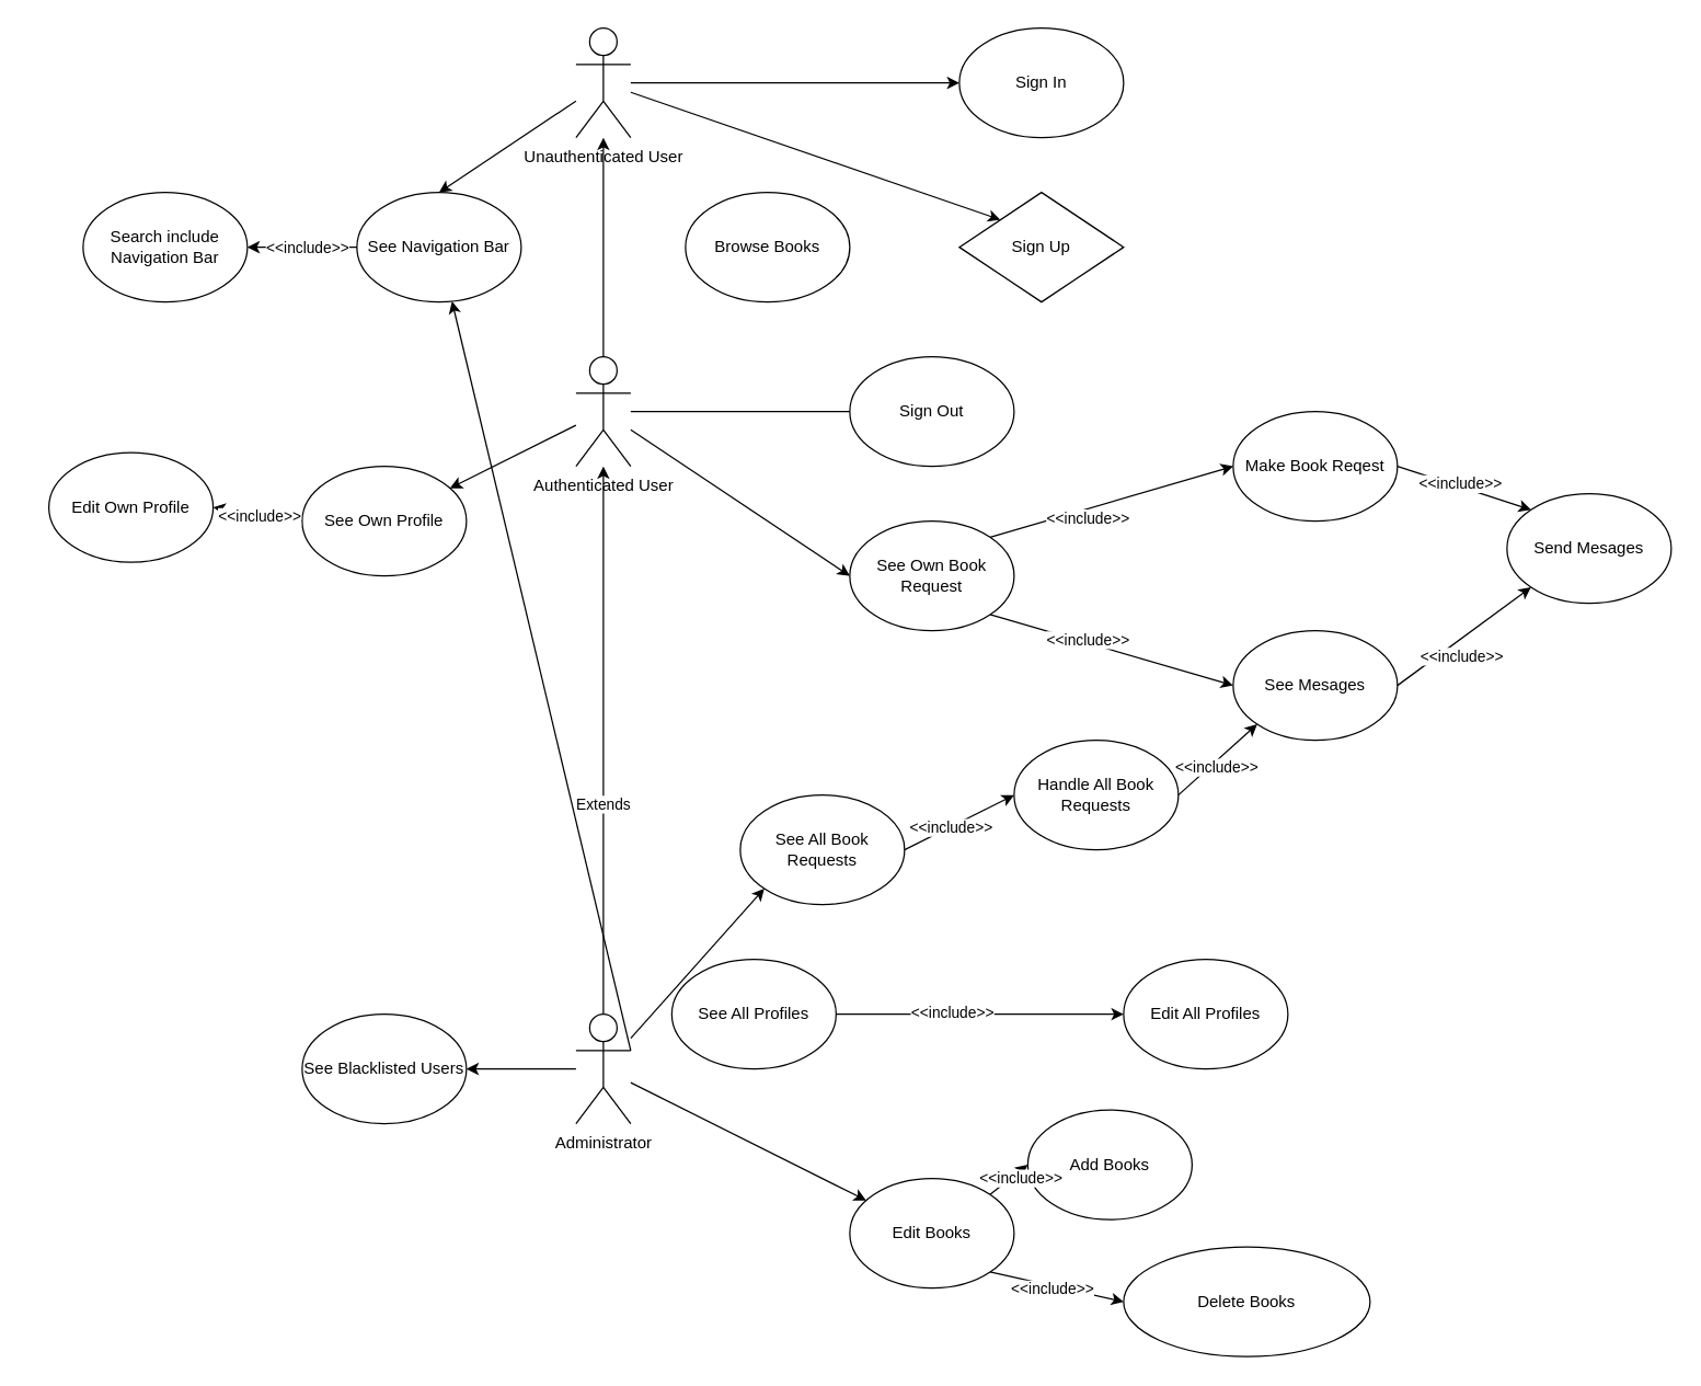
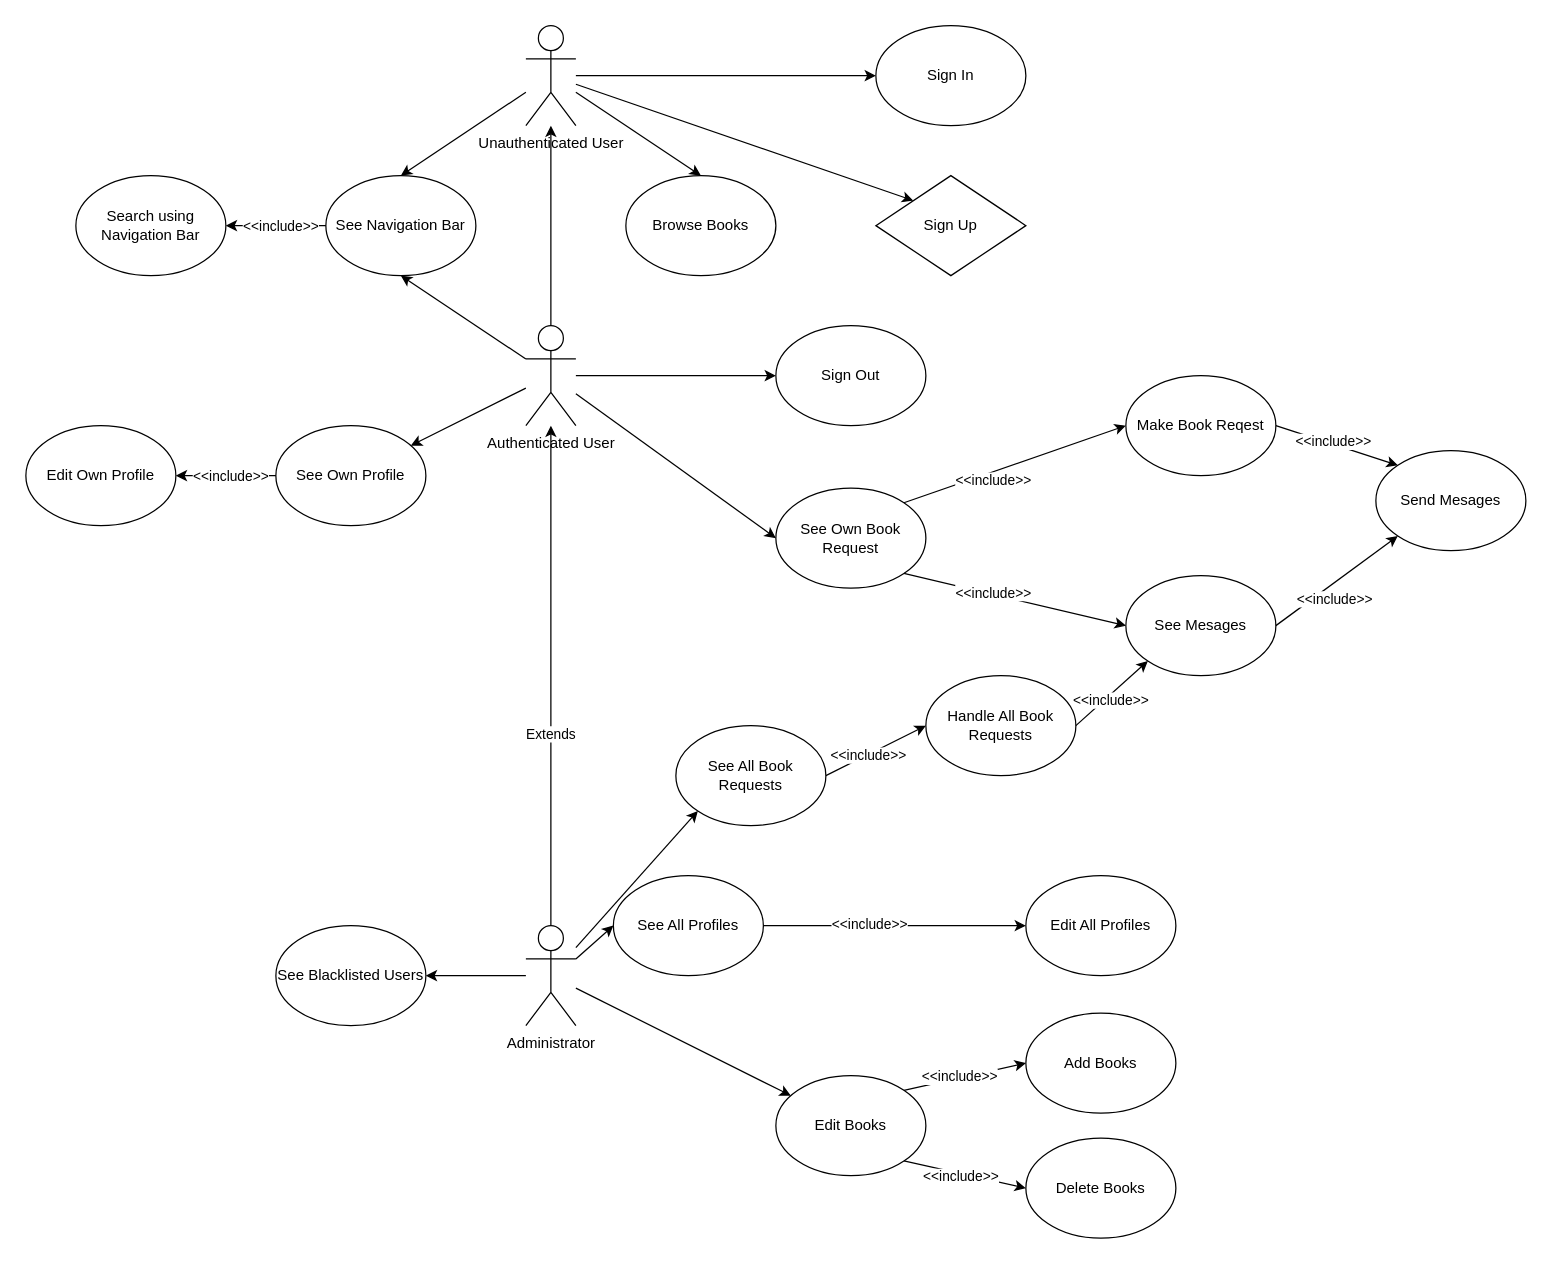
+ <mxCell id="3" style="rounded=0;orthogonalLoop=1;jettySize=auto;html=1;entryX=0.5;entryY=0;entryDx=0;entryDy=0;" parent="1" source="5" target="11" edge="1"><mxGeometry relative="1" as="geometry" /></mxCell>
- <mxCell id="33" value="Search include Navigation Bar" style="ellipse;whiteSpace=wrap;html=1;verticalAlign=middle;" parent="1" vertex="1"><mxGeometry x="60" y="140" width="120" height="80" as="geometry" /></mxCell>
+ <mxCell id="33" value="Search using Navigation Bar" style="ellipse;whiteSpace=wrap;html=1;verticalAlign=middle;" parent="1" vertex="1"><mxGeometry x="60" y="140" width="120" height="80" as="geometry" /></mxCell>
+ <mxCell id="32" value="" style="endArrow=classic;html=1;entryX=0.5;entryY=1;entryDx=0;entryDy=0;" parent="1" source="8" target="31" edge="1"><mxGeometry width="50" height="50" relative="1" as="geometry"><mxPoint x="470" y="330" as="sourcePoint" /><mxPoint x="730" y="370" as="targetPoint" /></mxGeometry></mxCell>
- <mxCell id="7" value="" style="edgeStyle=orthogonalEdgeStyle;rounded=0;orthogonalLoop=1;jettySize=auto;html=1;entryX=0;entryY=0.5;entryDx=0;entryDy=0;endArrow=none;" parent="1" source="8" target="9" edge="1"><mxGeometry relative="1" as="geometry" /></mxCell>
+ <mxCell id="7" value="" style="edgeStyle=orthogonalEdgeStyle;rounded=0;orthogonalLoop=1;jettySize=auto;html=1;entryX=0;entryY=0.5;entryDx=0;entryDy=0;" parent="1" source="8" target="9" edge="1"><mxGeometry relative="1" as="geometry" /></mxCell>
- <mxCell id="40" value="Edit Own Profile" style="ellipse;whiteSpace=wrap;html=1;verticalAlign=middle;" parent="1" vertex="1"><mxGeometry x="35" y="330" width="120" height="80" as="geometry" /></mxCell>
+ <mxCell id="40" value="Edit Own Profile" style="ellipse;whiteSpace=wrap;html=1;verticalAlign=middle;" parent="1" vertex="1"><mxGeometry x="20" y="340" width="120" height="80" as="geometry" /></mxCell>
- <mxCell id="34" value="See Own Book Request" style="ellipse;whiteSpace=wrap;html=1;verticalAlign=middle;" parent="1" vertex="1"><mxGeometry x="620" y="380" width="120" height="80" as="geometry" /></mxCell>
+ <mxCell id="34" value="See Own Book Request" style="ellipse;whiteSpace=wrap;html=1;verticalAlign=middle;" parent="1" vertex="1"><mxGeometry x="620" y="390" width="120" height="80" as="geometry" /></mxCell>
- <mxCell id="16" style="edgeStyle=none;rounded=0;orthogonalLoop=1;jettySize=auto;html=1;exitX=1;exitY=0.333;exitDx=0;exitDy=0;exitPerimeter=0;" parent="1" source="17" target="31" edge="1"><mxGeometry relative="1" as="geometry" /></mxCell>
+ <mxCell id="16" style="edgeStyle=none;rounded=0;orthogonalLoop=1;jettySize=auto;html=1;exitX=1;exitY=0.333;exitDx=0;exitDy=0;exitPerimeter=0;entryX=0;entryY=0.5;entryDx=0;entryDy=0;" parent="1" source="17" target="43" edge="1"><mxGeometry relative="1" as="geometry" /></mxCell>
- <mxCell id="19" value="Add Books" style="ellipse;whiteSpace=wrap;html=1;verticalAlign=middle;" parent="1" vertex="1"><mxGeometry x="750" y="810" width="120" height="80" as="geometry" /></mxCell>
+ <mxCell id="19" value="Add Books" style="ellipse;whiteSpace=wrap;html=1;verticalAlign=middle;" parent="1" vertex="1"><mxGeometry x="820" y="810" width="120" height="80" as="geometry" /></mxCell>
- <mxCell id="20" value="Delete Books" style="ellipse;whiteSpace=wrap;html=1;verticalAlign=middle;" parent="1" vertex="1"><mxGeometry x="820" y="910" width="180" height="80" as="geometry" /></mxCell>
+ <mxCell id="20" value="Delete Books" style="ellipse;whiteSpace=wrap;html=1;verticalAlign=middle;" parent="1" vertex="1"><mxGeometry x="820" y="910" width="120" height="80" as="geometry" /></mxCell>
